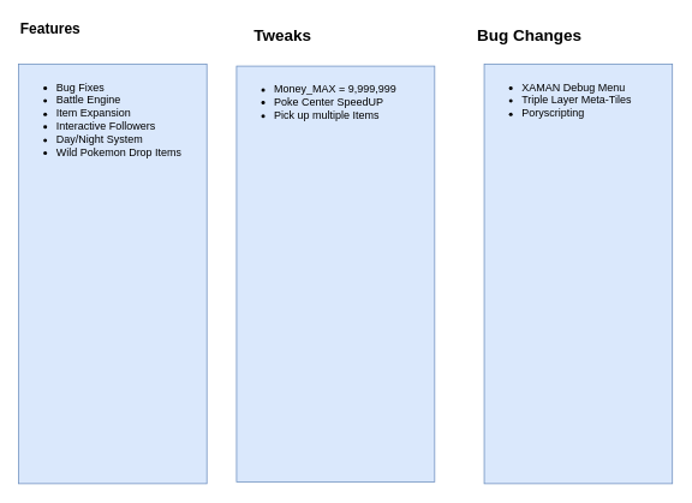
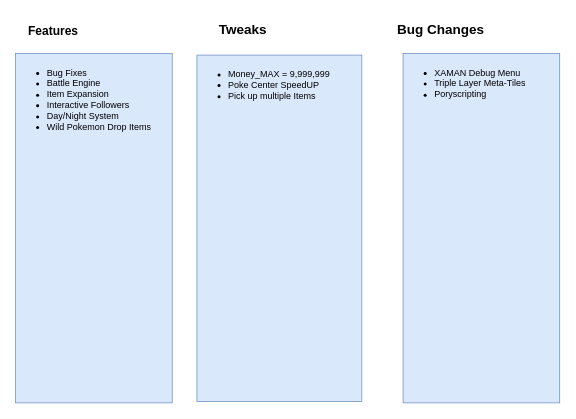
- <mxCell id="4" value="&lt;div style=&quot;font-size: 18px;&quot;&gt;Tweaks&lt;/div&gt;" style="text;strokeColor=none;fillColor=none;html=1;fontSize=24;fontStyle=1;verticalAlign=middle;align=center;" parent="1" vertex="1"><mxGeometry x="263" y="20" width="100" height="40" as="geometry" /></mxCell>
+ <mxCell id="4" value="&lt;div style=&quot;font-size: 18px;&quot;&gt;Tweaks&lt;/div&gt;" style="text;strokeColor=none;fillColor=none;html=1;fontSize=24;fontStyle=1;verticalAlign=middle;align=center;" parent="1" vertex="1"><mxGeometry x="273" y="20" width="100" height="40" as="geometry" /></mxCell>
- <mxCell id="3" value="&lt;div style=&quot;font-size: 16px;&quot;&gt;Features&lt;/div&gt;&lt;div style=&quot;font-size: 16px;&quot;&gt;&lt;br style=&quot;font-size: 16px;&quot;&gt;&lt;/div&gt;" style="text;strokeColor=none;fillColor=none;html=1;fontSize=16;fontStyle=1;verticalAlign=middle;align=center;" parent="1" vertex="1"><mxGeometry x="5" y="21" width="100" height="40" as="geometry" /></mxCell>
+ <mxCell id="3" value="&lt;div style=&quot;font-size: 16px;&quot;&gt;Features&lt;/div&gt;&lt;div style=&quot;font-size: 16px;&quot;&gt;&lt;br style=&quot;font-size: 16px;&quot;&gt;&lt;/div&gt;" style="text;strokeColor=none;fillColor=none;html=1;fontSize=16;fontStyle=1;verticalAlign=middle;align=center;" parent="1" vertex="1"><mxGeometry x="20" y="31" width="100" height="40" as="geometry" /></mxCell>
